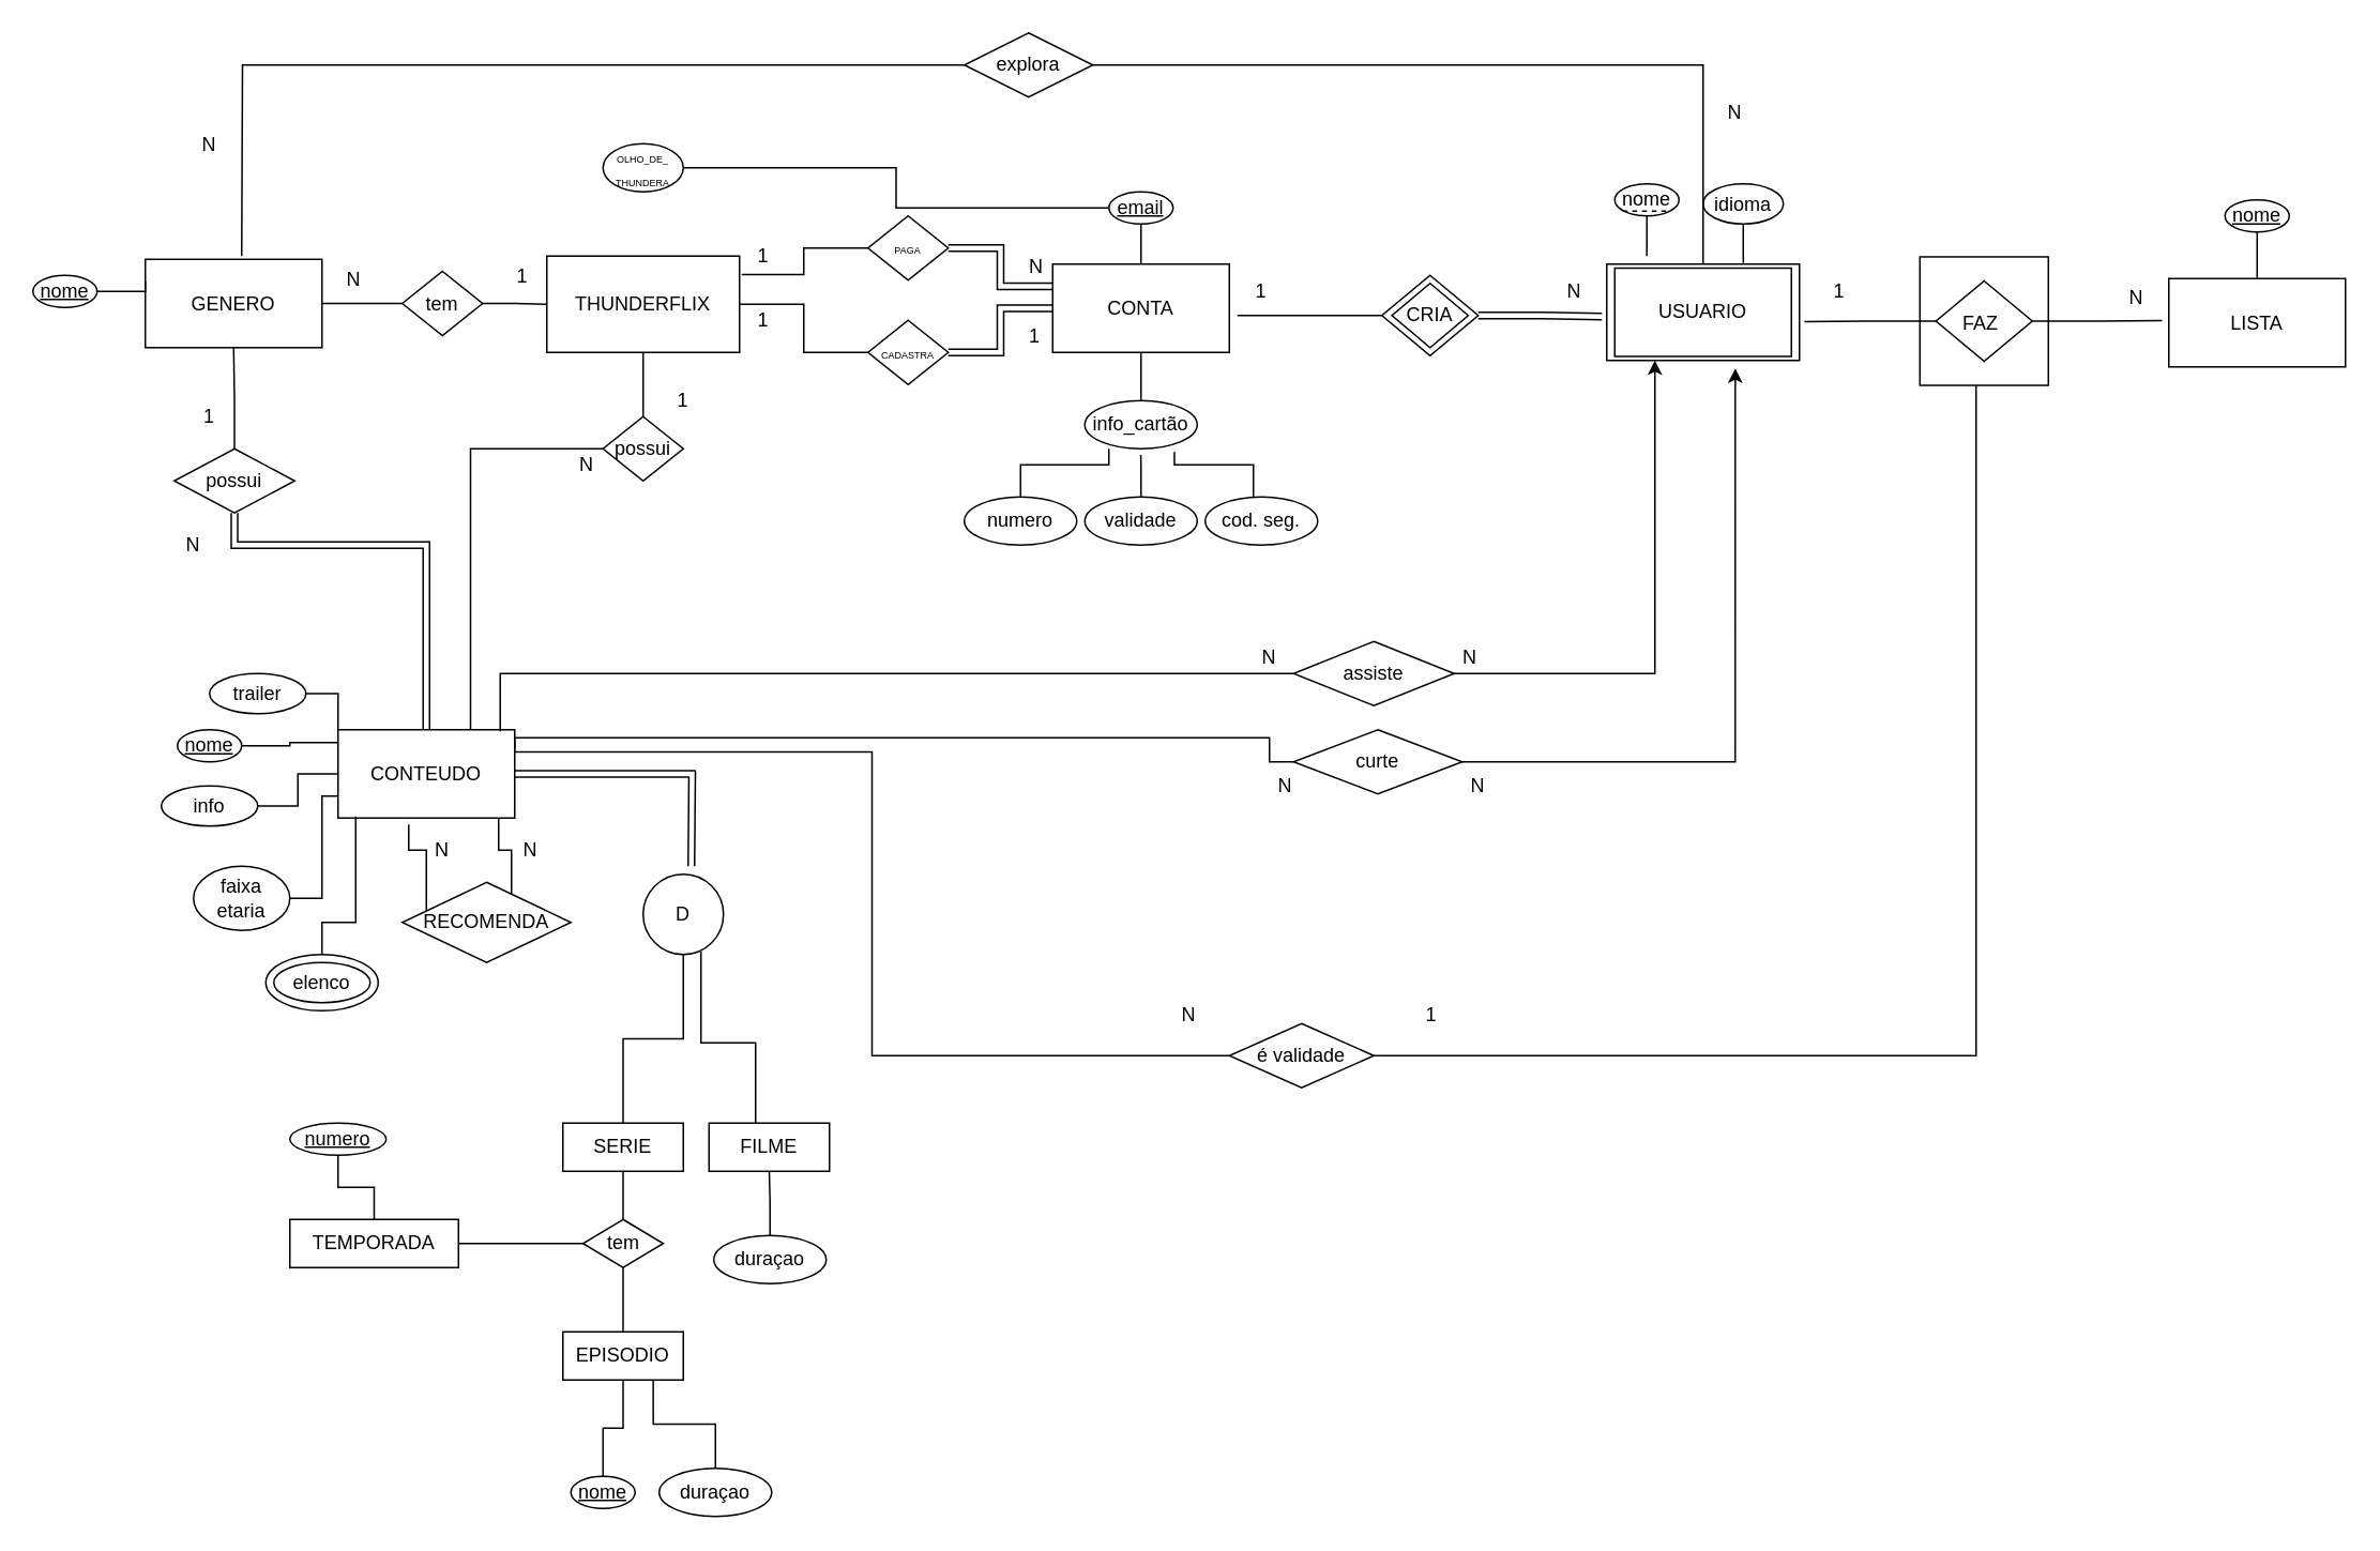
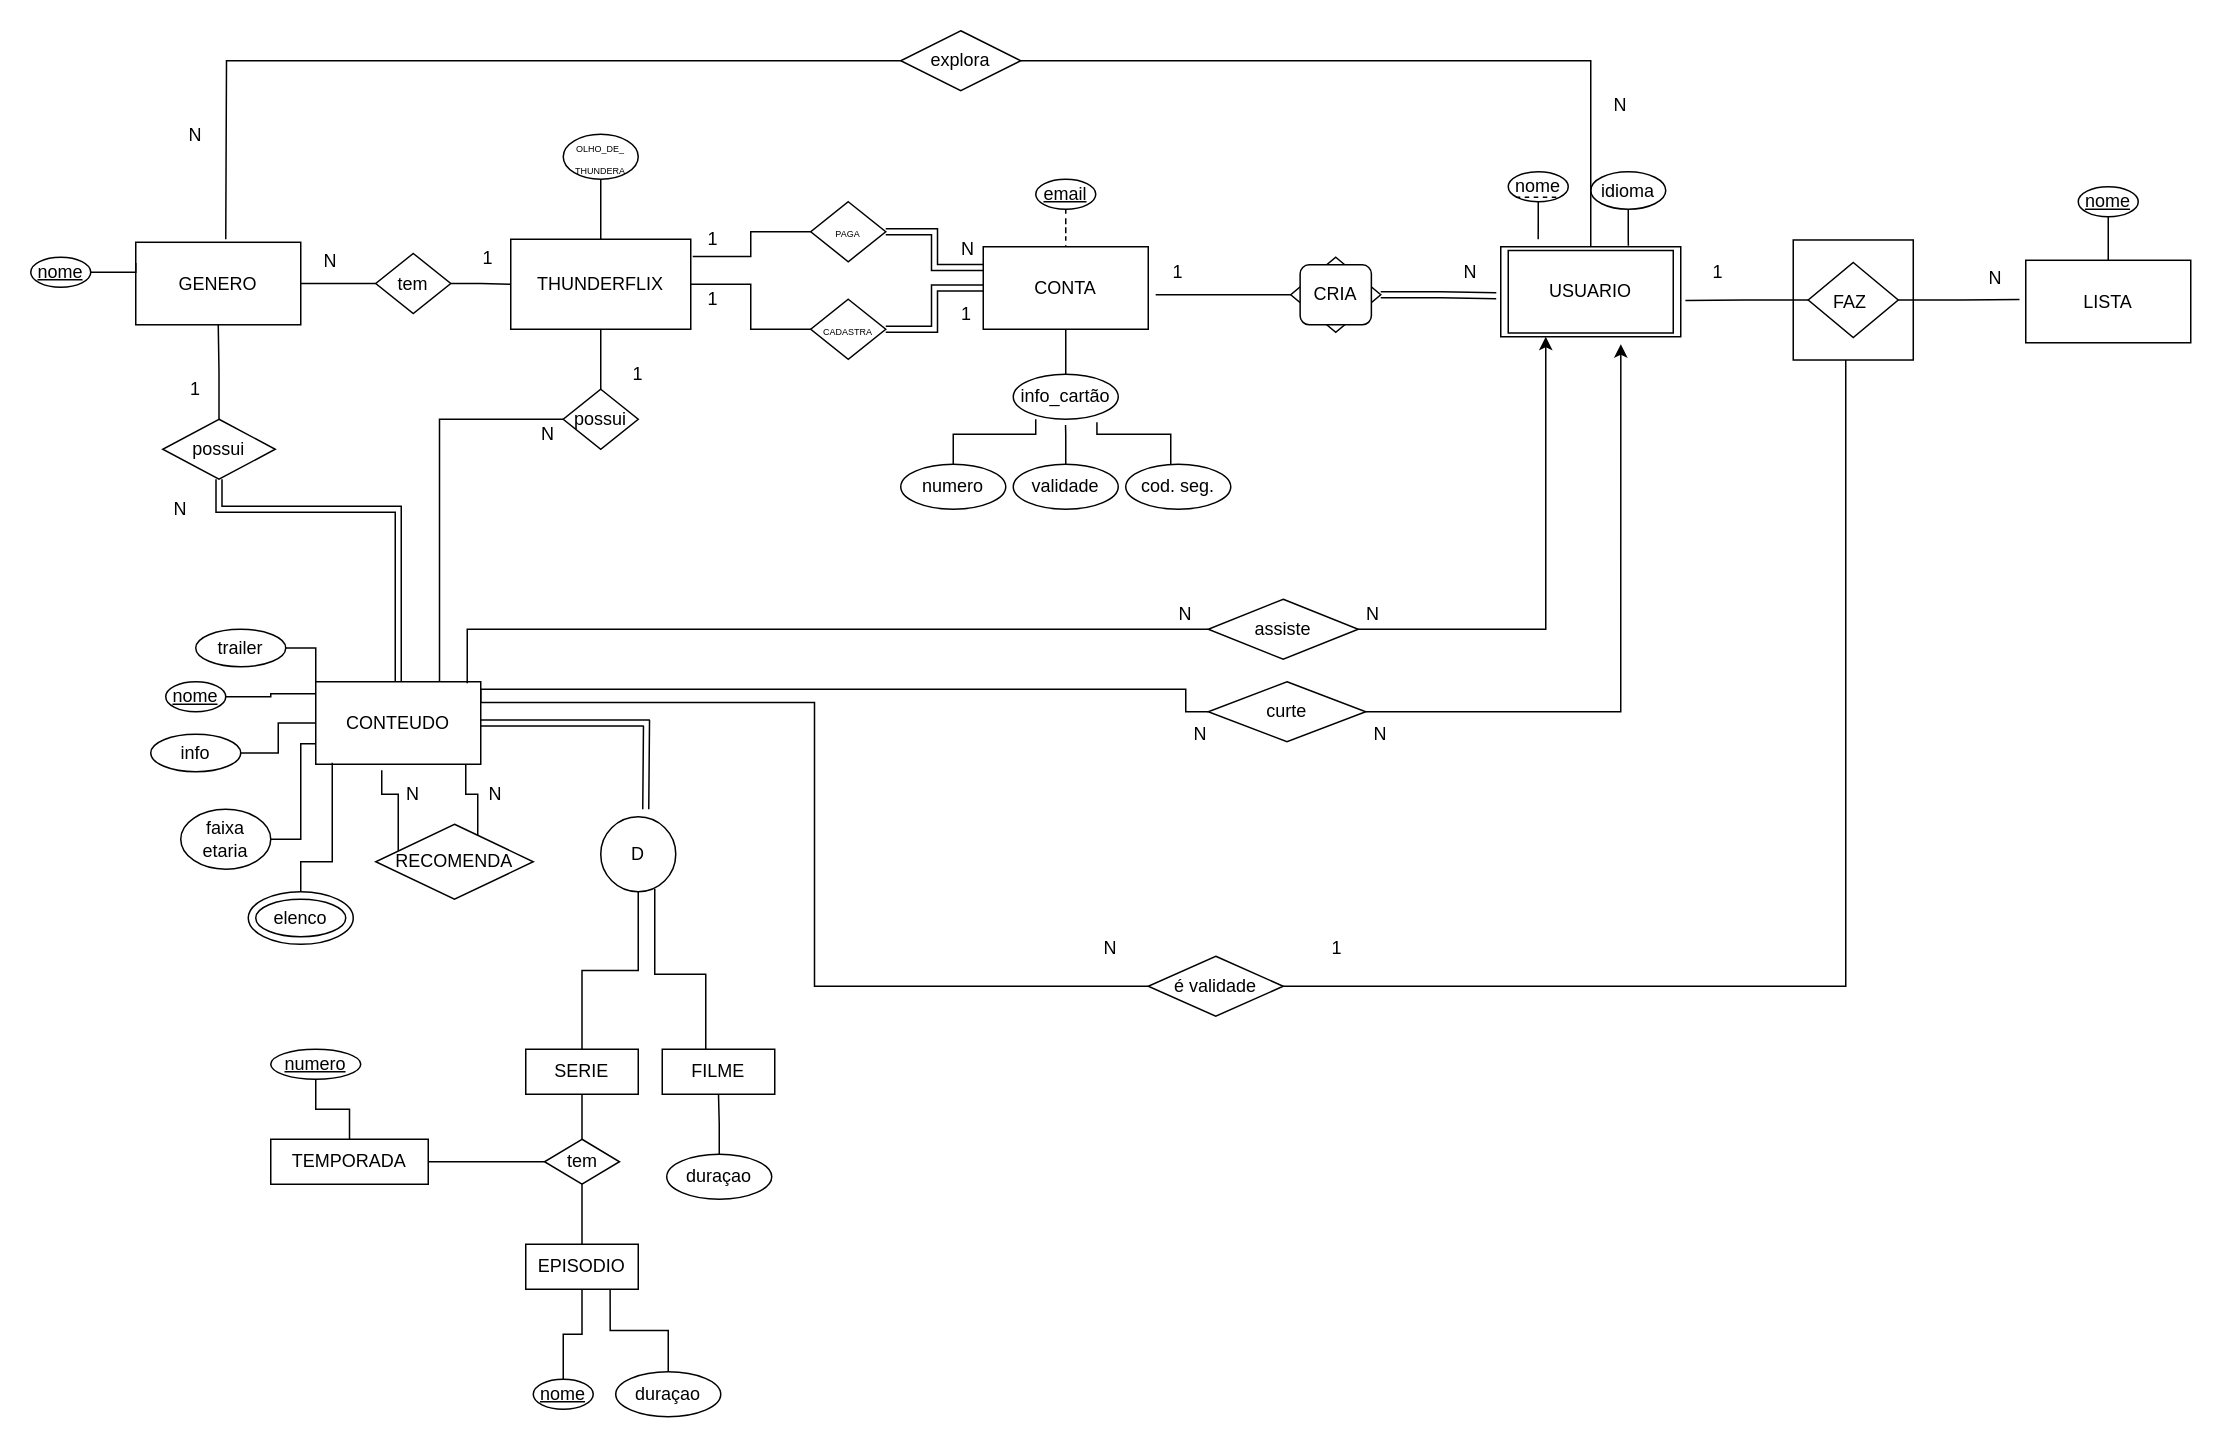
- <mxCell id="3" value="" style="edgeStyle=orthogonalEdgeStyle;rounded=0;orthogonalLoop=1;jettySize=auto;html=1;endArrow=none;endFill=0;" edge="1" parent="1" source="4" target="15"><mxGeometry relative="1" as="geometry" /></mxCell>
+ <mxCell id="3" value="" style="edgeStyle=orthogonalEdgeStyle;rounded=0;orthogonalLoop=1;jettySize=auto;html=1;endArrow=none;endFill=0;" edge="1" parent="1" source="4" target="2"><mxGeometry relative="1" as="geometry" /></mxCell>
- <mxCell id="14" style="edgeStyle=orthogonalEdgeStyle;rounded=0;orthogonalLoop=1;jettySize=auto;html=1;endArrow=none;endFill=0;" edge="1" parent="1" source="15" target="8"><mxGeometry relative="1" as="geometry" /></mxCell>
+ <mxCell id="14" style="edgeStyle=orthogonalEdgeStyle;rounded=0;orthogonalLoop=1;jettySize=auto;html=1;endArrow=none;endFill=0;dashed=1;" edge="1" parent="1" source="15" target="8"><mxGeometry relative="1" as="geometry" /></mxCell>
- <mxCell id="27" value="CRIA" style="rhombus;whiteSpace=wrap;html=1;" vertex="1" parent="1"><mxGeometry x="866.25" y="176.02" width="47.5" height="40" as="geometry" /></mxCell>
+ <mxCell id="27" value="CRIA" style="whiteSpace=wrap;html=1;rounded=1;" vertex="1" parent="1"><mxGeometry x="866.25" y="176.02" width="47.5" height="40" as="geometry" /></mxCell>
